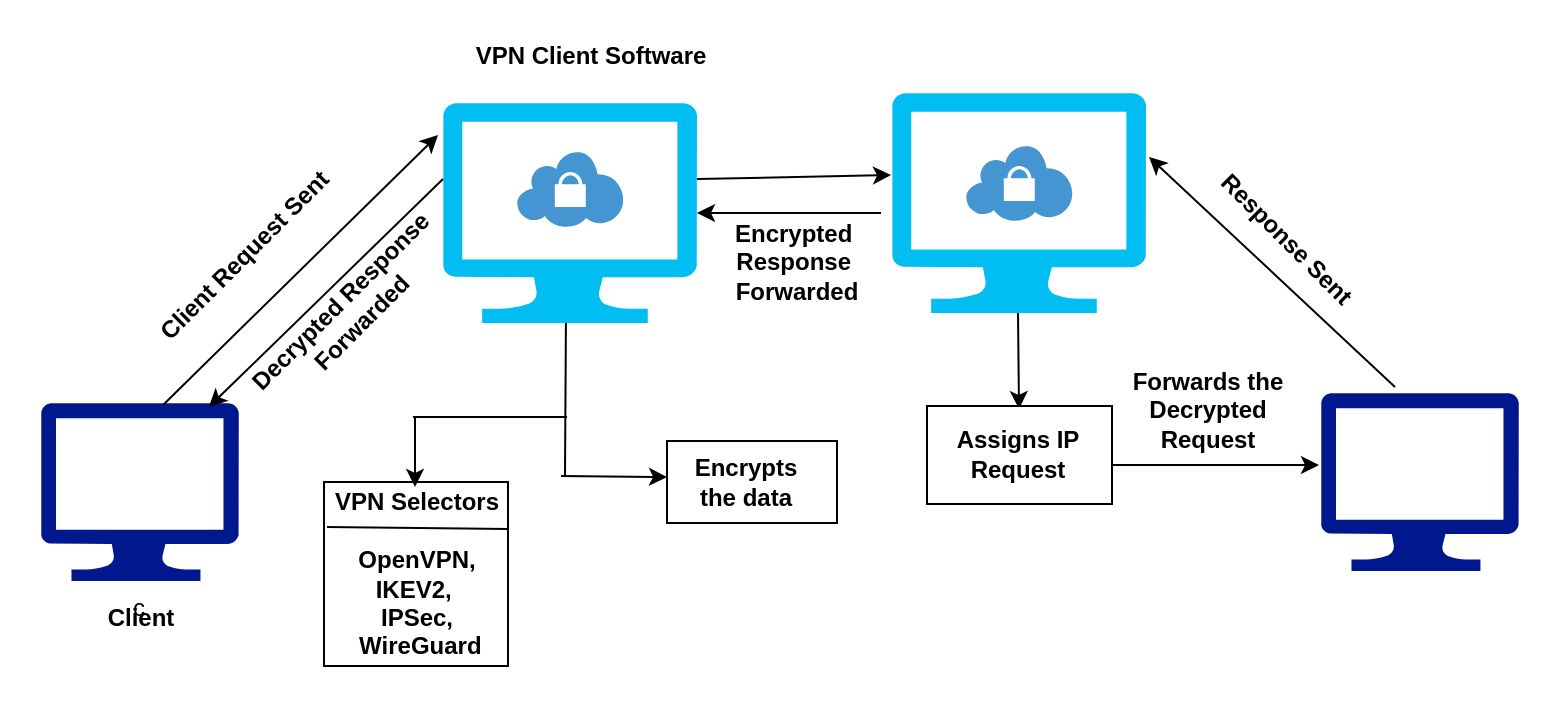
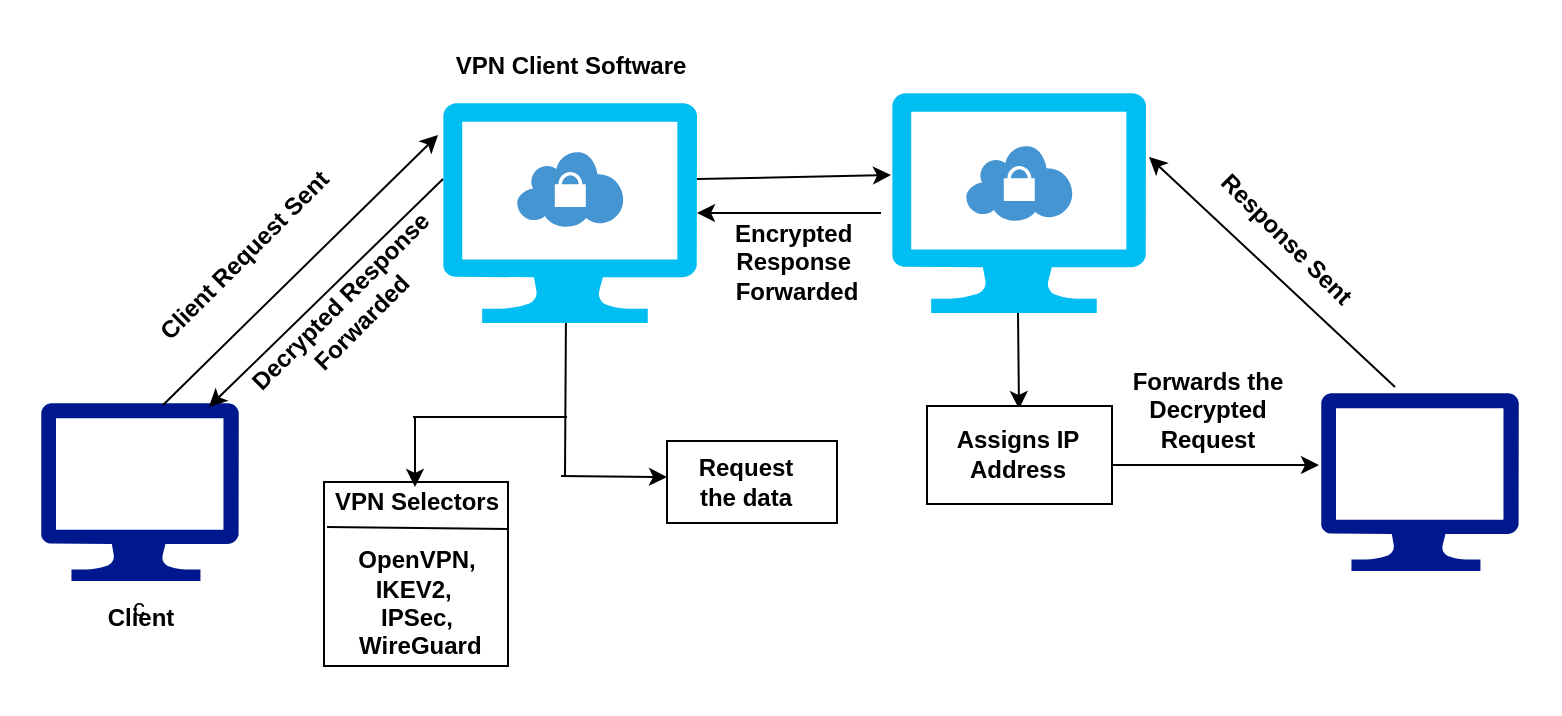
- <mxCell id="6" value="&lt;b&gt;&lt;font face=&quot;Helvetica&quot;&gt;VPN Client Software &lt;br&gt;&lt;/font&gt;&lt;/b&gt;" style="text;html=1;align=center;verticalAlign=middle;resizable=0;points=[];autosize=1;strokeColor=none;fillColor=none;" vertex="1" parent="1"><mxGeometry x="228.5" y="15" width="132" height="26" as="geometry" /></mxCell>
+ <mxCell id="6" value="&lt;b&gt;&lt;font face=&quot;Helvetica&quot;&gt;VPN Client Software &lt;br&gt;&lt;/font&gt;&lt;/b&gt;" style="text;html=1;align=center;verticalAlign=middle;resizable=0;points=[];autosize=1;strokeColor=none;fillColor=none;" vertex="1" parent="1"><mxGeometry x="218.5" y="20" width="132" height="26" as="geometry" /></mxCell>
- <mxCell id="17" value="&lt;b&gt;Assigns IP Request &lt;br&gt;&lt;/b&gt;" style="text;html=1;align=center;verticalAlign=middle;whiteSpace=wrap;rounded=0;" vertex="1" parent="1"><mxGeometry x="469" y="212" width="80" height="30" as="geometry" /></mxCell>
+ <mxCell id="17" value="&lt;b&gt;Assigns IP Address &lt;br&gt;&lt;/b&gt;" style="text;html=1;align=center;verticalAlign=middle;whiteSpace=wrap;rounded=0;" vertex="1" parent="1"><mxGeometry x="469" y="212" width="80" height="30" as="geometry" /></mxCell>
- <mxCell id="19" value="&lt;b&gt;Encrypts the data&lt;br&gt;&lt;/b&gt;" style="text;html=1;align=center;verticalAlign=middle;whiteSpace=wrap;rounded=0;" vertex="1" parent="1"><mxGeometry x="342.5" y="225.5" width="60" height="30" as="geometry" /></mxCell>
+ <mxCell id="19" value="&lt;b&gt;Request the data&lt;br&gt;&lt;/b&gt;" style="text;html=1;align=center;verticalAlign=middle;whiteSpace=wrap;rounded=0;" vertex="1" parent="1"><mxGeometry x="342.5" y="225.5" width="60" height="30" as="geometry" /></mxCell>
